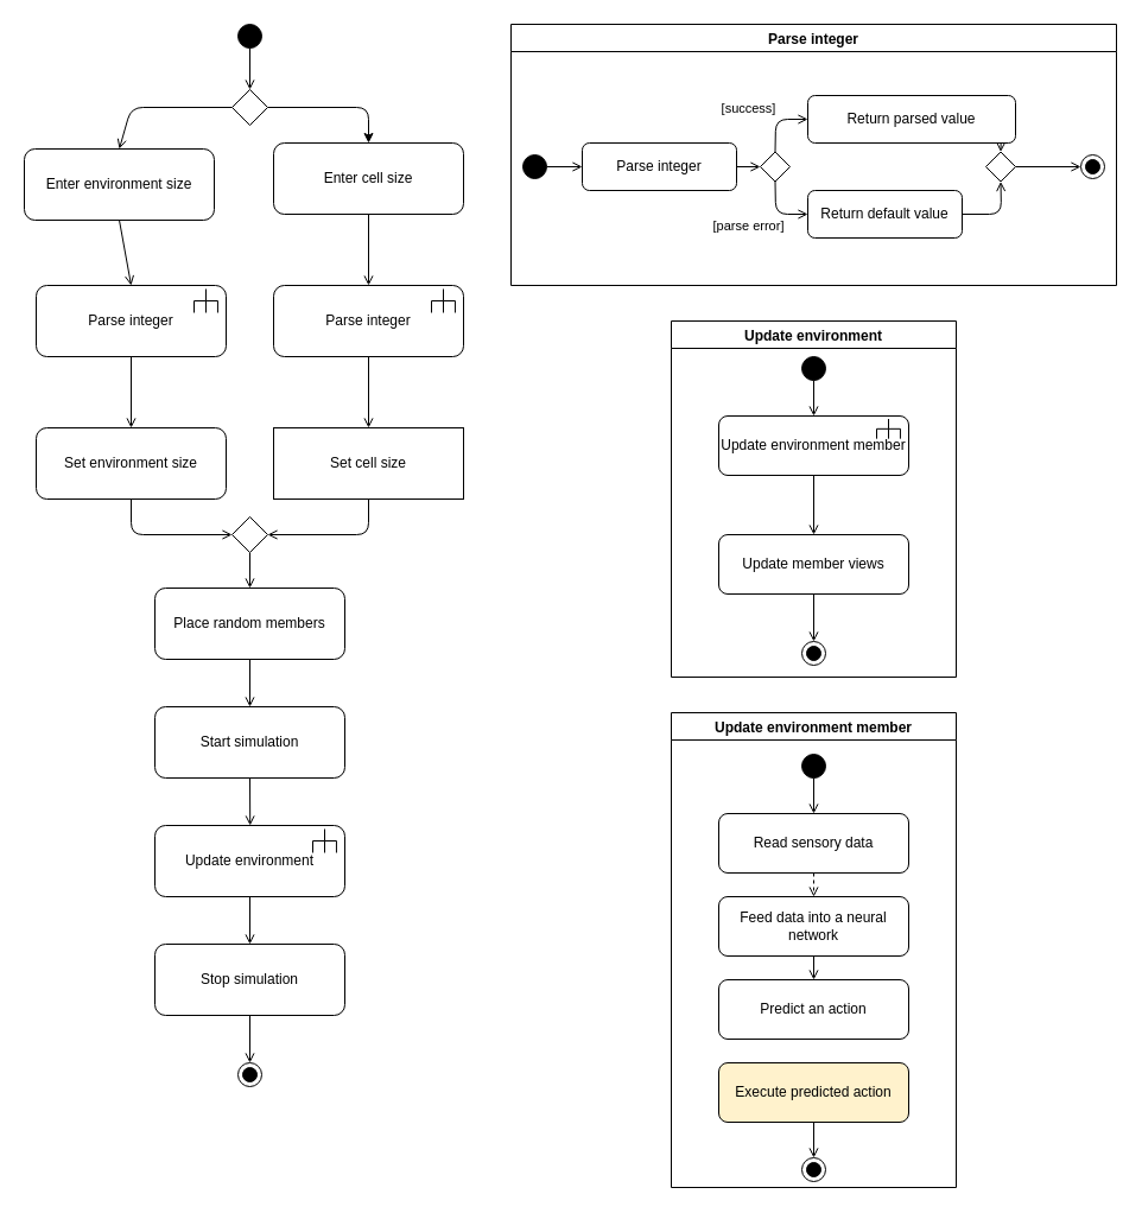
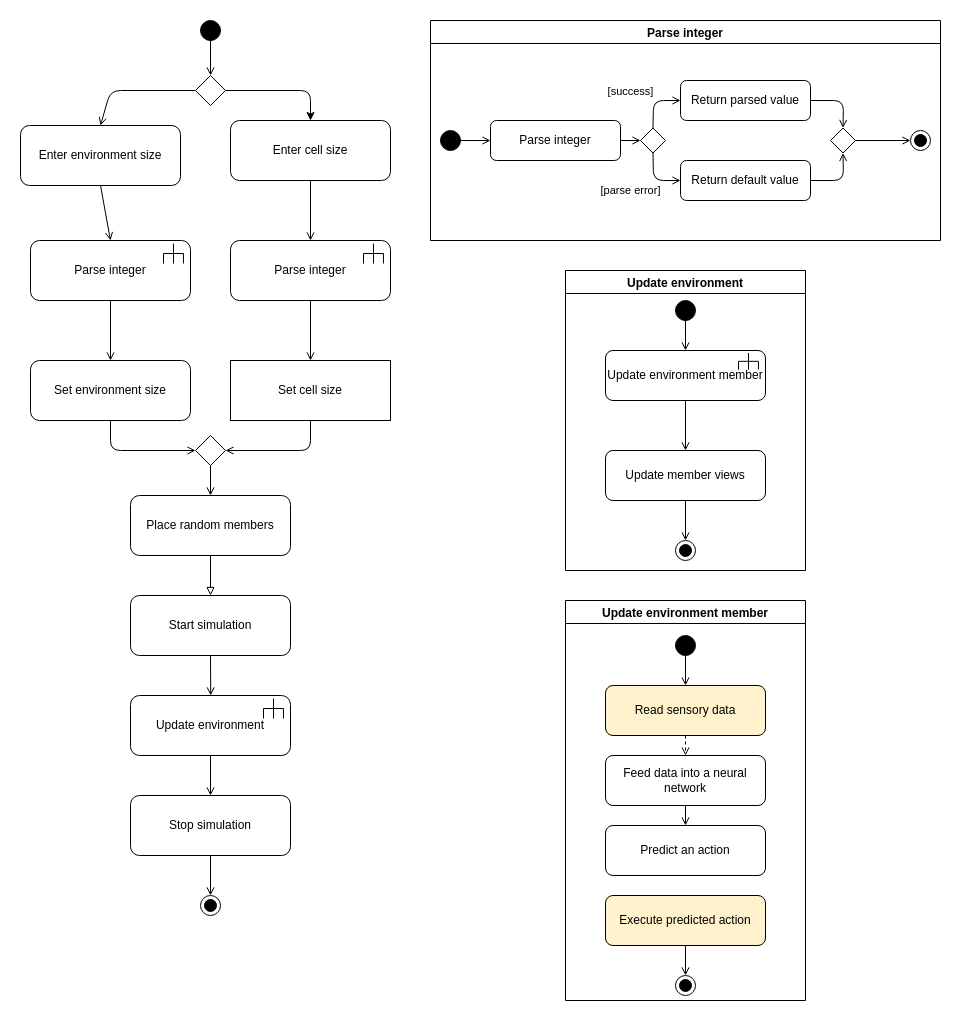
- <mxCell id="59" value="Return parsed value" style="rounded=1;whiteSpace=wrap;html=1;fillColor=#FFFFFF;" vertex="1" parent="48"><mxGeometry x="250" y="60" width="175" height="40" as="geometry" /></mxCell>
+ <mxCell id="59" value="Return parsed value" style="rounded=1;whiteSpace=wrap;html=1;fillColor=#FFFFFF;" vertex="1" parent="48"><mxGeometry x="250" y="60" width="130" height="40" as="geometry" /></mxCell>
- <mxCell id="31" style="edgeStyle=none;html=1;exitX=0.5;exitY=1;exitDx=0;exitDy=0;endArrow=open;endFill=0;" edge="1" parent="1" source="32" target="34"><mxGeometry relative="1" as="geometry" /></mxCell>
+ <mxCell id="31" style="edgeStyle=none;html=1;exitX=0.5;exitY=1;exitDx=0;exitDy=0;endArrow=block;endFill=0;" edge="1" parent="1" source="32" target="34"><mxGeometry relative="1" as="geometry" /></mxCell>
- <mxCell id="93" value="Read sensory data" style="rounded=1;whiteSpace=wrap;html=1;fillColor=#FFFFFF;" vertex="1" parent="92"><mxGeometry width="160" height="50" as="geometry" /></mxCell>
+ <mxCell id="93" value="Read sensory data" style="rounded=1;whiteSpace=wrap;html=1;fillColor=#fff2cc;" vertex="1" parent="92"><mxGeometry width="160" height="50" as="geometry" /></mxCell>
